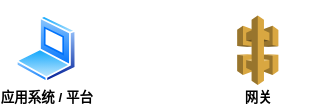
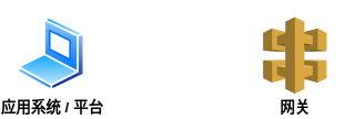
- <mxCell id="3" value="&lt;font style=&quot;font-size: 18px;&quot;&gt;&lt;b&gt;网关&lt;/b&gt;&lt;/font&gt;" style="outlineConnect=0;dashed=0;verticalLabelPosition=bottom;verticalAlign=top;align=center;html=1;shape=mxgraph.aws3.api_gateway;fillColor=#D9A741;gradientColor=none;" vertex="1" parent="1"><mxGeometry x="315" y="20" width="55" height="93" as="geometry" /></mxCell>
+ <mxCell id="3" value="&lt;font style=&quot;font-size: 18px;&quot;&gt;&lt;b&gt;网关&lt;/b&gt;&lt;/font&gt;" style="outlineConnect=0;dashed=0;verticalLabelPosition=bottom;verticalAlign=top;align=center;html=1;shape=mxgraph.aws3.api_gateway;fillColor=#D9A741;gradientColor=none;" vertex="1" parent="1"><mxGeometry x="315" y="20" width="76.5" height="93" as="geometry" /></mxCell>
